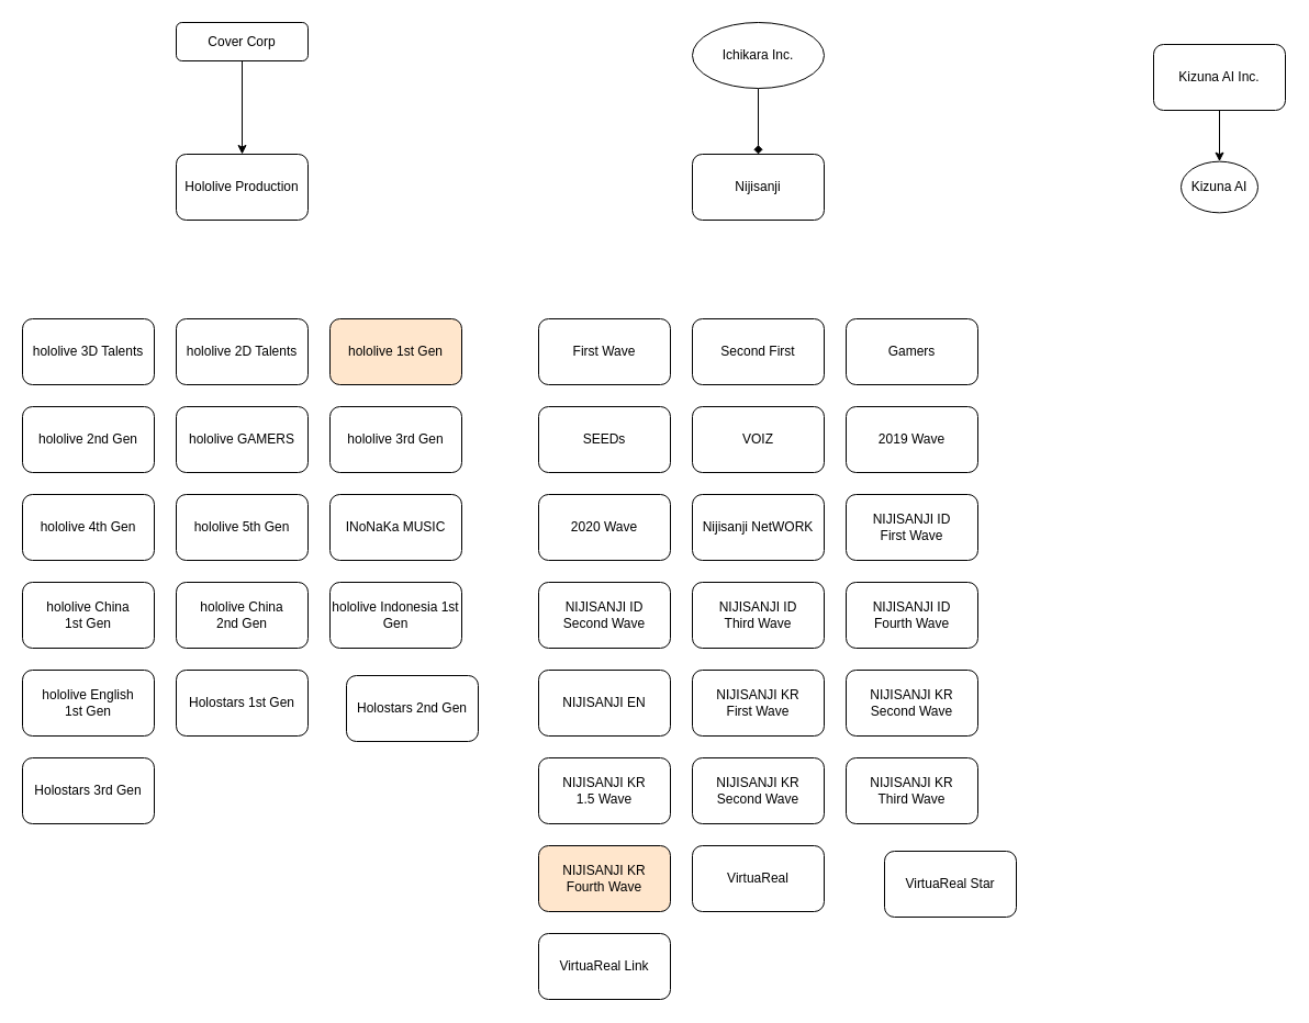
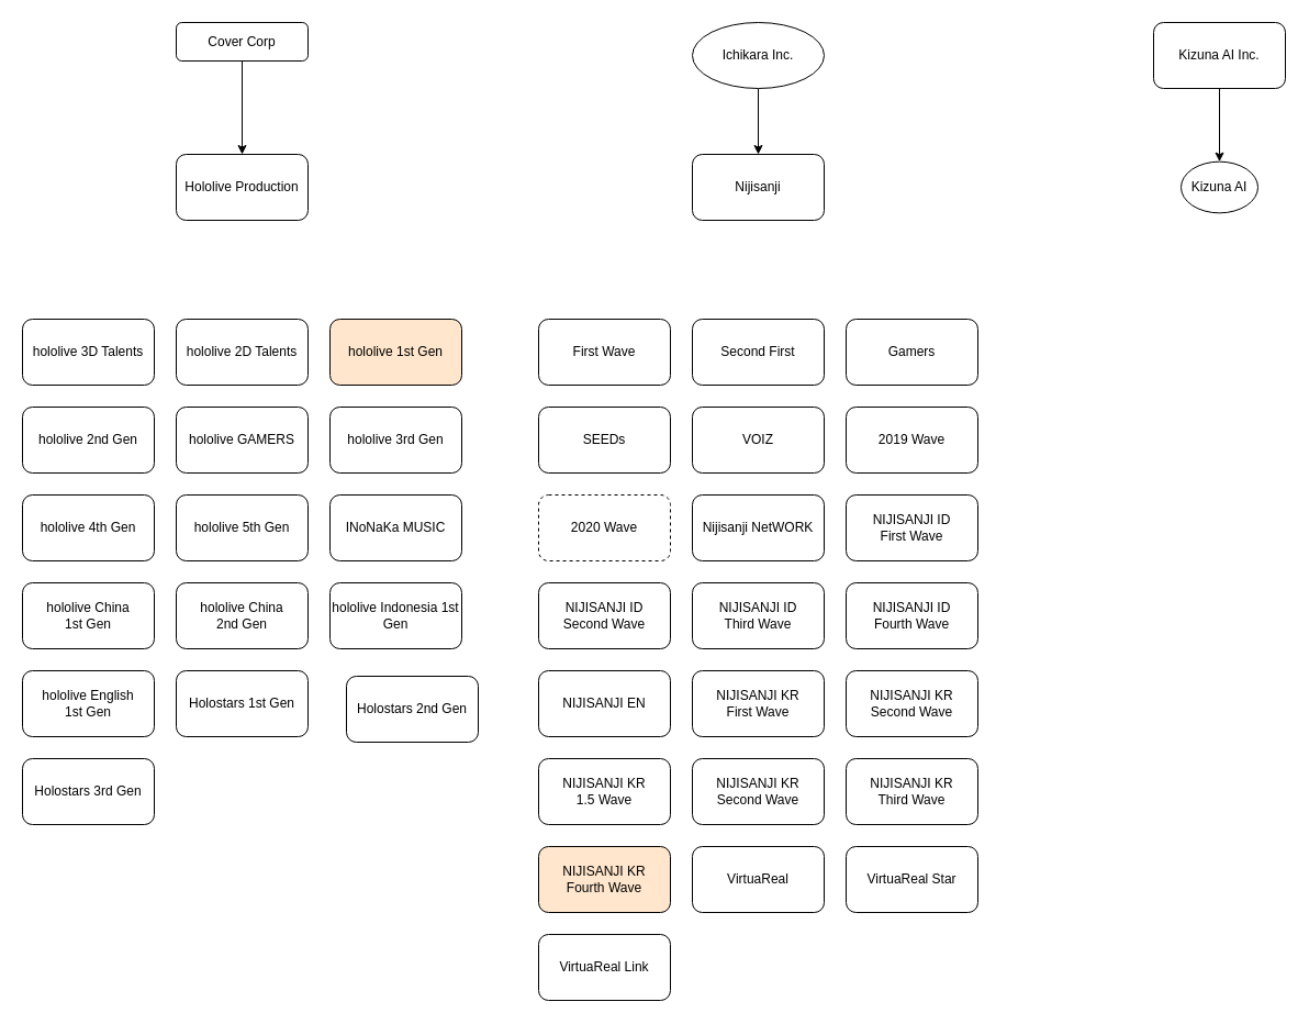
- <mxCell id="9" value="Kizuna AI Inc." style="rounded=1;whiteSpace=wrap;html=1;" vertex="1" parent="1"><mxGeometry x="1050" y="40" width="120" height="60" as="geometry" /></mxCell>
+ <mxCell id="9" value="Kizuna AI Inc." style="rounded=1;whiteSpace=wrap;html=1;" vertex="1" parent="1"><mxGeometry x="1050" y="20" width="120" height="60" as="geometry" /></mxCell>
- <mxCell id="5" style="edgeStyle=orthogonalEdgeStyle;rounded=0;orthogonalLoop=1;jettySize=auto;html=1;exitX=0.5;exitY=1;exitDx=0;exitDy=0;entryX=0.5;entryY=0;entryDx=0;entryDy=0;endArrow=diamond;" edge="1" parent="1" source="6" target="7"><mxGeometry relative="1" as="geometry" /></mxCell>
+ <mxCell id="5" style="edgeStyle=orthogonalEdgeStyle;rounded=0;orthogonalLoop=1;jettySize=auto;html=1;exitX=0.5;exitY=1;exitDx=0;exitDy=0;entryX=0.5;entryY=0;entryDx=0;entryDy=0;" edge="1" parent="1" source="6" target="7"><mxGeometry relative="1" as="geometry" /></mxCell>
- <mxCell id="33" value="2020 Wave" style="rounded=1;whiteSpace=wrap;html=1;" vertex="1" parent="1"><mxGeometry x="490" y="450" width="120" height="60" as="geometry" /></mxCell>
+ <mxCell id="33" value="2020 Wave" style="rounded=1;whiteSpace=wrap;html=1;dashed=1;" vertex="1" parent="1"><mxGeometry x="490" y="450" width="120" height="60" as="geometry" /></mxCell>
- <mxCell id="47" value="VirtuaReal Star" style="rounded=1;whiteSpace=wrap;html=1;" vertex="1" parent="1"><mxGeometry x="805" y="775" width="120" height="60" as="geometry" /></mxCell>
+ <mxCell id="47" value="VirtuaReal Star" style="rounded=1;whiteSpace=wrap;html=1;" vertex="1" parent="1"><mxGeometry x="770" y="770" width="120" height="60" as="geometry" /></mxCell>
